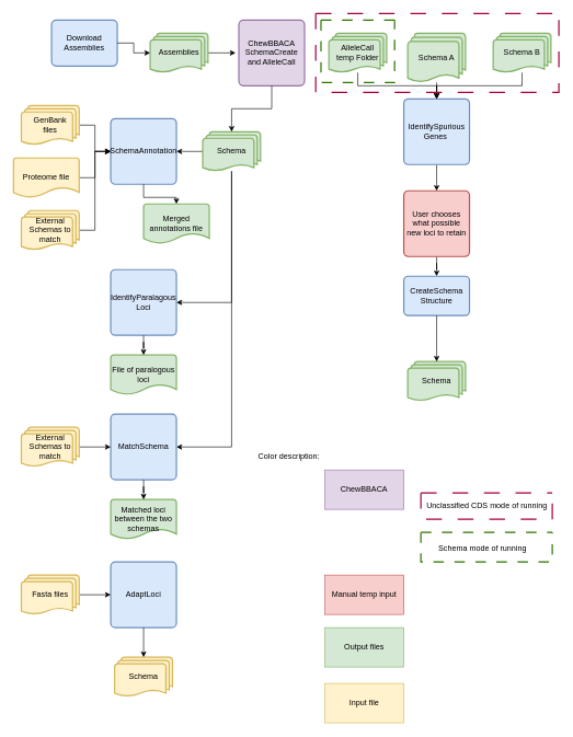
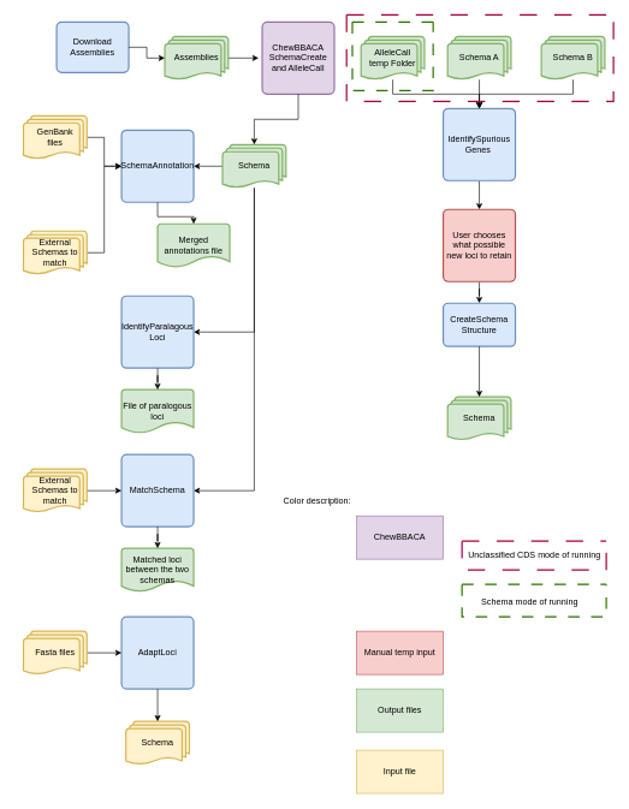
- <mxCell id="49" value="&lt;div&gt;Schema A&lt;/div&gt;" style="strokeWidth=2;html=1;shape=mxgraph.flowchart.multi-document;whiteSpace=wrap;fillColor=#d5e8d4;strokeColor=#82b366;" vertex="1" parent="1"><mxGeometry x="620" y="50" width="88" height="75" as="geometry" /></mxCell>
+ <mxCell id="49" value="&lt;div&gt;Schema A&lt;/div&gt;" style="strokeWidth=2;html=1;shape=mxgraph.flowchart.multi-document;whiteSpace=wrap;fillColor=#d5e8d4;strokeColor=#82b366;" vertex="1" parent="1"><mxGeometry x="620" y="50" width="88" height="60" as="geometry" /></mxCell>
- <mxCell id="18" value="Proteome file" style="strokeWidth=2;html=1;shape=mxgraph.flowchart.document2;whiteSpace=wrap;size=0.25;fillColor=#fff2cc;strokeColor=#d6b656;" parent="1" vertex="1"><mxGeometry x="20" y="240" width="100" height="60" as="geometry" /></mxCell>
- <mxCell id="17" style="edgeStyle=orthogonalEdgeStyle;rounded=0;orthogonalLoop=1;jettySize=auto;html=1;entryX=0;entryY=0.5;entryDx=0;entryDy=0;" parent="1" source="18" target="14" edge="1"><mxGeometry relative="1" as="geometry" /></mxCell>
